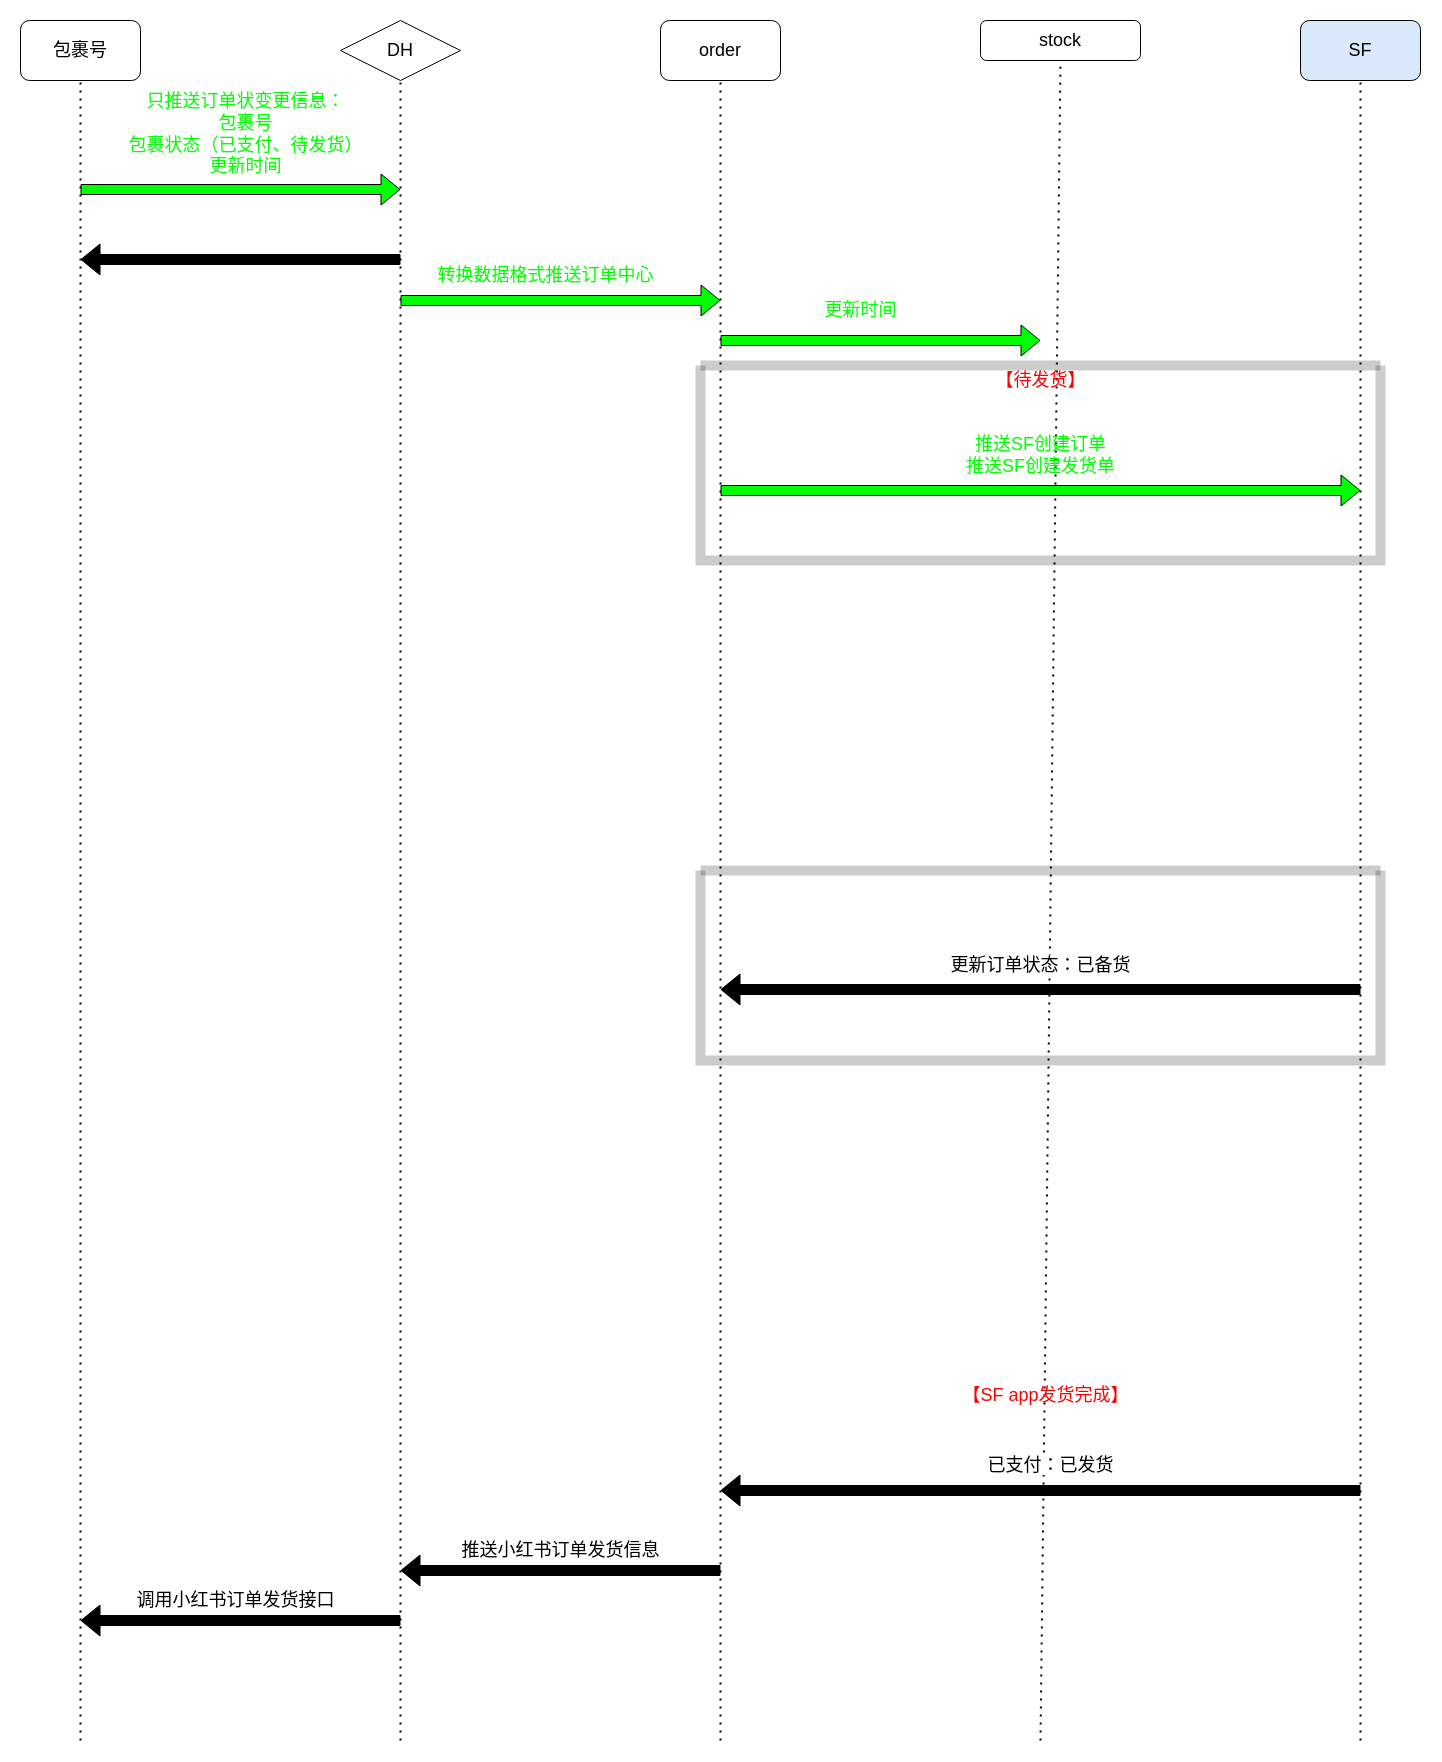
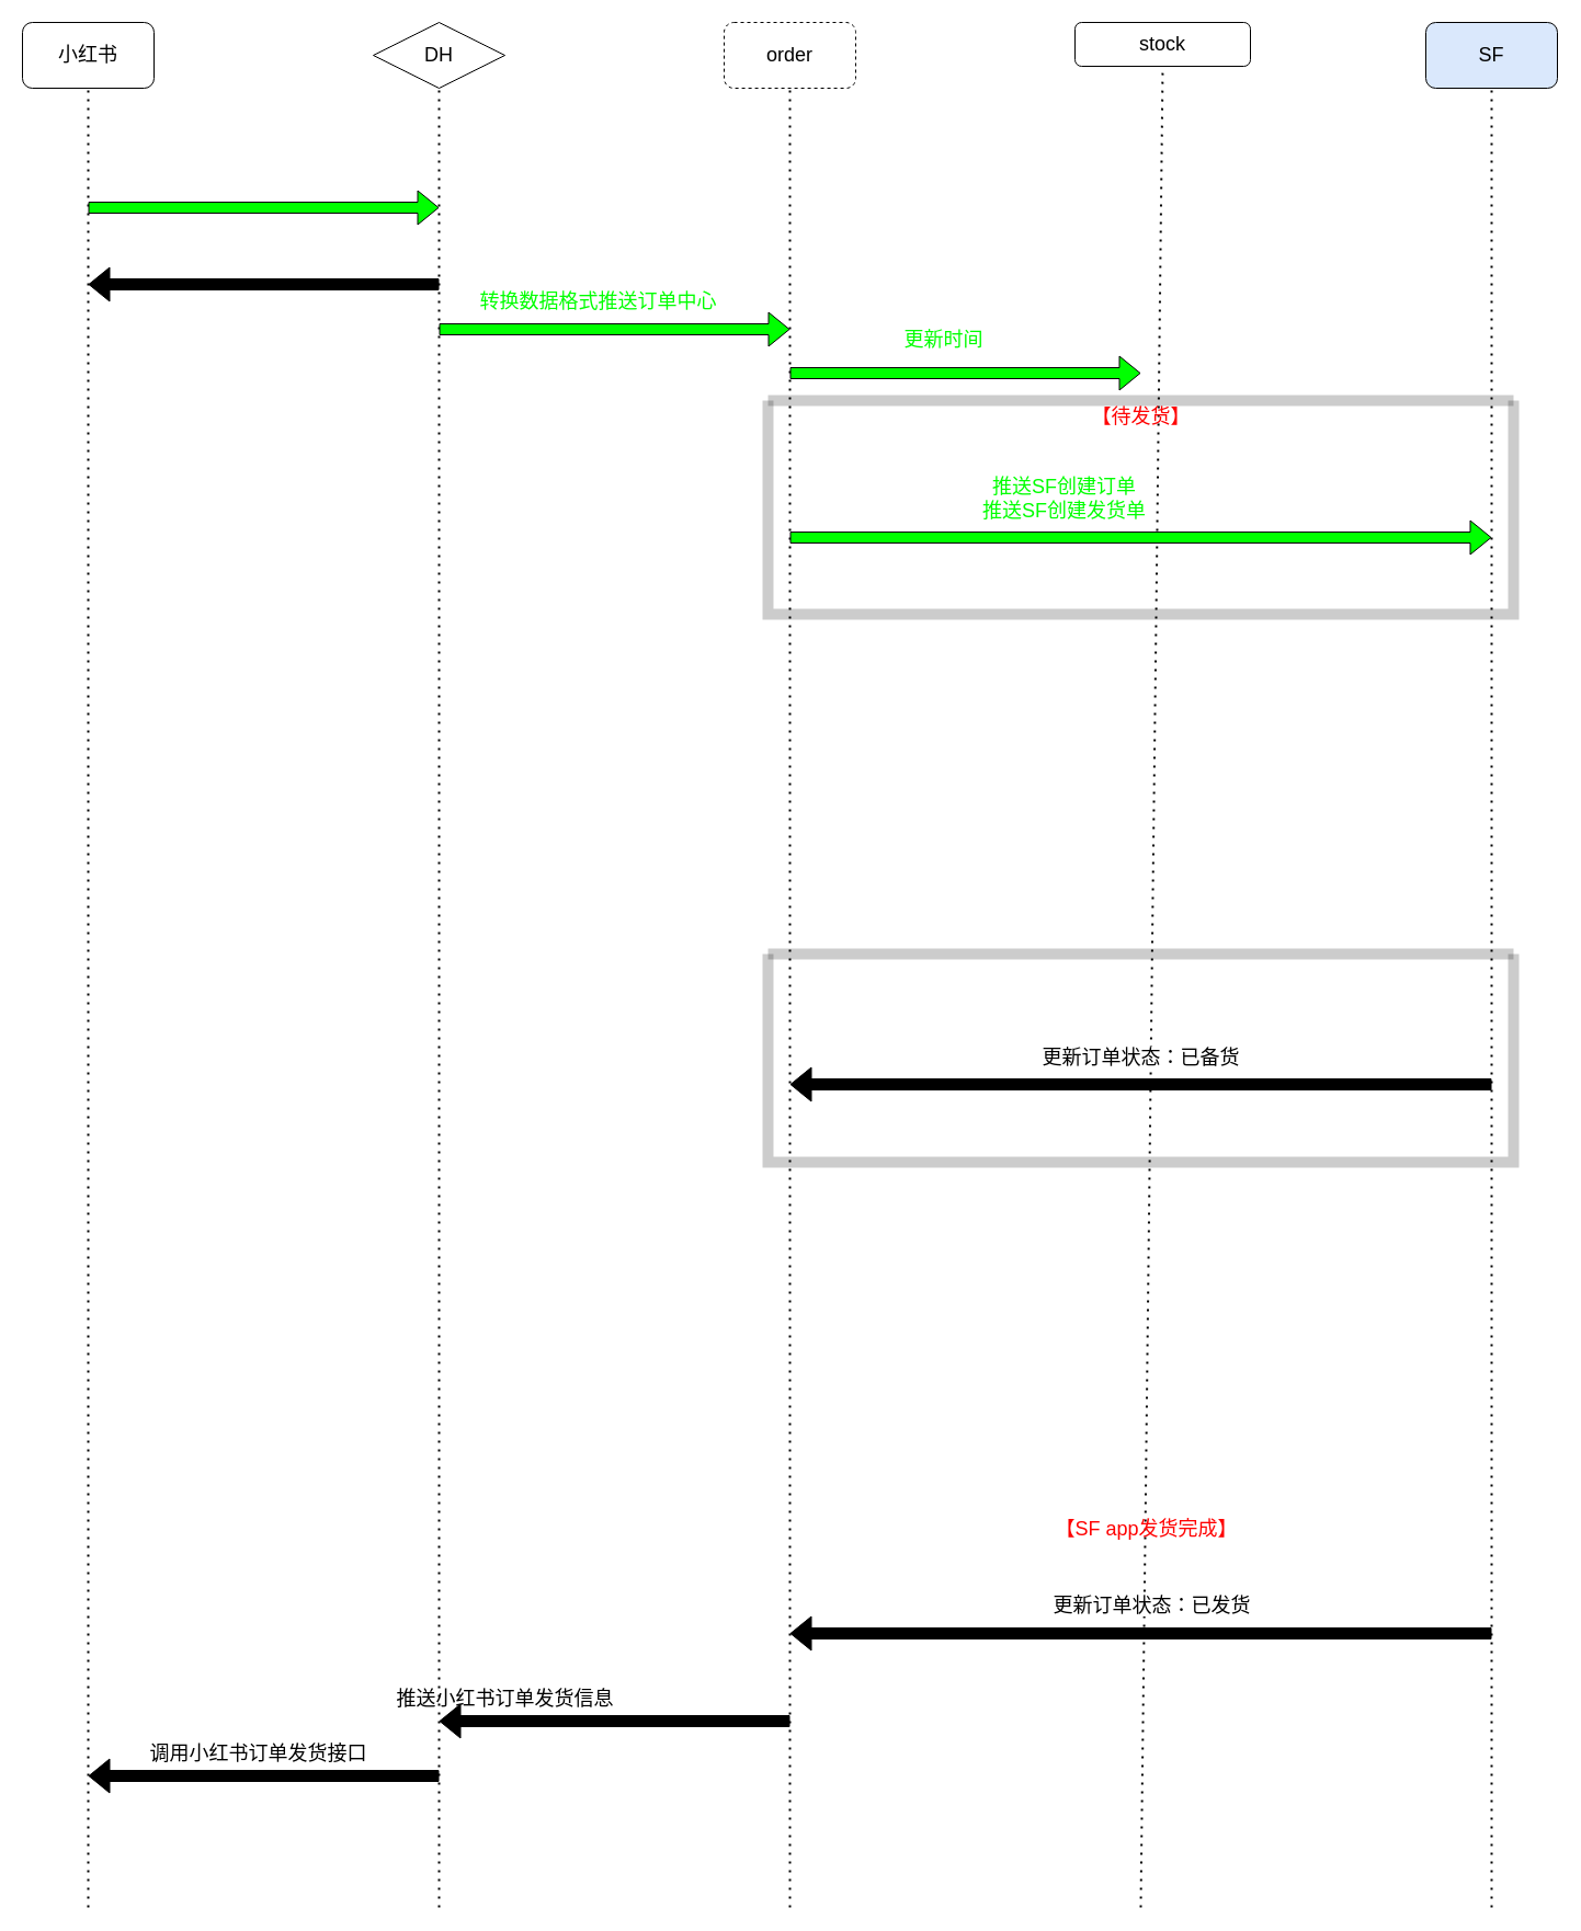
- <mxCell id="2" value="&lt;font style=&quot;font-size: 18px&quot;&gt;包裹号&lt;/font&gt;" style="rounded=1;whiteSpace=wrap;html=1;fontFamily=Helvetica;fontSize=11;" vertex="1" parent="1"><mxGeometry x="20" y="20" width="120" height="60" as="geometry" /></mxCell>
+ <mxCell id="2" value="&lt;font style=&quot;font-size: 18px&quot;&gt;小红书&lt;/font&gt;" style="rounded=1;whiteSpace=wrap;html=1;fontFamily=Helvetica;fontSize=11;" vertex="1" parent="1"><mxGeometry x="20" y="20" width="120" height="60" as="geometry" /></mxCell>
- <mxCell id="4" value="order" style="rounded=1;whiteSpace=wrap;html=1;fontFamily=Helvetica;fontSize=18;" vertex="1" parent="1"><mxGeometry x="660" y="20" width="120" height="60" as="geometry" /></mxCell>
+ <mxCell id="4" value="order" style="rounded=1;whiteSpace=wrap;html=1;fontFamily=Helvetica;fontSize=18;dashed=1;" vertex="1" parent="1"><mxGeometry x="660" y="20" width="120" height="60" as="geometry" /></mxCell>
- <mxCell id="12" value="&lt;font color=&quot;#00ff00&quot;&gt;只推送订单状变更信息：&lt;br&gt;包裹号&lt;br&gt;包裹状态（已支付、待发货）&lt;br&gt;更新时间&lt;/font&gt;" style="text;html=1;align=center;verticalAlign=middle;resizable=0;points=[];autosize=1;strokeColor=none;fillColor=none;fontSize=18;fontFamily=Helvetica;" vertex="1" parent="1"><mxGeometry x="120" y="89" width="250" height="90" as="geometry" /></mxCell>
- <mxCell id="21" value="&lt;font color=&quot;#00ff00&quot;&gt;推送SF创建订单&lt;br&gt;推送SF创建发货单&lt;br&gt;&lt;/font&gt;" style="text;html=1;align=center;verticalAlign=middle;resizable=0;points=[];autosize=1;strokeColor=none;fillColor=none;fontSize=18;fontFamily=Helvetica;fontColor=#FF0000;" vertex="1" parent="1"><mxGeometry x="960" y="430" width="160" height="50" as="geometry" /></mxCell>
+ <mxCell id="21" value="&lt;font color=&quot;#00ff00&quot;&gt;推送SF创建订单&lt;br&gt;推送SF创建发货单&lt;br&gt;&lt;/font&gt;" style="text;html=1;align=center;verticalAlign=middle;resizable=0;points=[];autosize=1;strokeColor=none;fillColor=none;fontSize=18;fontFamily=Helvetica;fontColor=#FF0000;" vertex="1" parent="1"><mxGeometry x="890" y="430" width="160" height="50" as="geometry" /></mxCell>
- <mxCell id="27" value="&lt;span style=&quot;background-color: rgb(255 , 255 , 255)&quot;&gt;已支付：已发货&lt;/span&gt;" style="text;html=1;align=center;verticalAlign=middle;resizable=0;points=[];autosize=1;strokeColor=none;fillColor=none;fontSize=18;fontColor=#000000;" vertex="1" parent="1"><mxGeometry x="950" y="1450" width="200" height="30" as="geometry" /></mxCell>
+ <mxCell id="27" value="&lt;span style=&quot;background-color: rgb(255 , 255 , 255)&quot;&gt;更新订单状态：已发货&lt;/span&gt;" style="text;html=1;align=center;verticalAlign=middle;resizable=0;points=[];autosize=1;strokeColor=none;fillColor=none;fontSize=18;fontColor=#000000;" vertex="1" parent="1"><mxGeometry x="950" y="1450" width="200" height="30" as="geometry" /></mxCell>
- <mxCell id="28" value="推送小红书订单发货信息" style="text;html=1;align=center;verticalAlign=middle;resizable=0;points=[];autosize=1;strokeColor=none;fillColor=none;fontSize=18;fontColor=#000000;" vertex="1" parent="1"><mxGeometry x="455" y="1535" width="210" height="30" as="geometry" /></mxCell>
+ <mxCell id="28" value="推送小红书订单发货信息" style="text;html=1;align=center;verticalAlign=middle;resizable=0;points=[];autosize=1;strokeColor=none;fillColor=none;fontSize=18;fontColor=#000000;" vertex="1" parent="1"><mxGeometry x="355" y="1535" width="210" height="30" as="geometry" /></mxCell>
